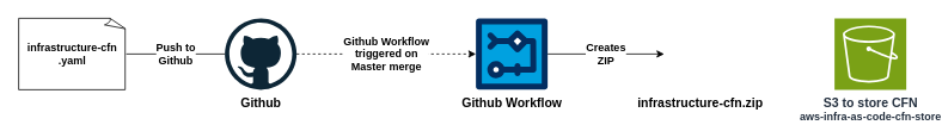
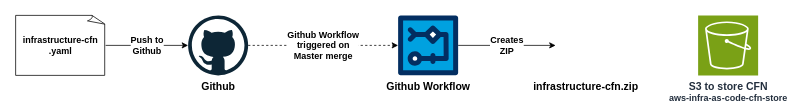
- <mxCell id="4" value="&lt;font style=&quot;font-size: 12px;&quot;&gt;&lt;b&gt;Push to&lt;br&gt;Github&lt;/b&gt;&lt;/font&gt;" style="edgeStyle=orthogonalEdgeStyle;rounded=0;orthogonalLoop=1;jettySize=auto;html=1;endArrow=none;" edge="1" parent="1" source="5" target="7"><mxGeometry relative="1" as="geometry" /></mxCell>
+ <mxCell id="4" value="&lt;font style=&quot;font-size: 12px;&quot;&gt;&lt;b&gt;Push to&lt;br&gt;Github&lt;/b&gt;&lt;/font&gt;" style="edgeStyle=orthogonalEdgeStyle;rounded=0;orthogonalLoop=1;jettySize=auto;html=1;" edge="1" parent="1" source="5" target="7"><mxGeometry relative="1" as="geometry" /></mxCell>
